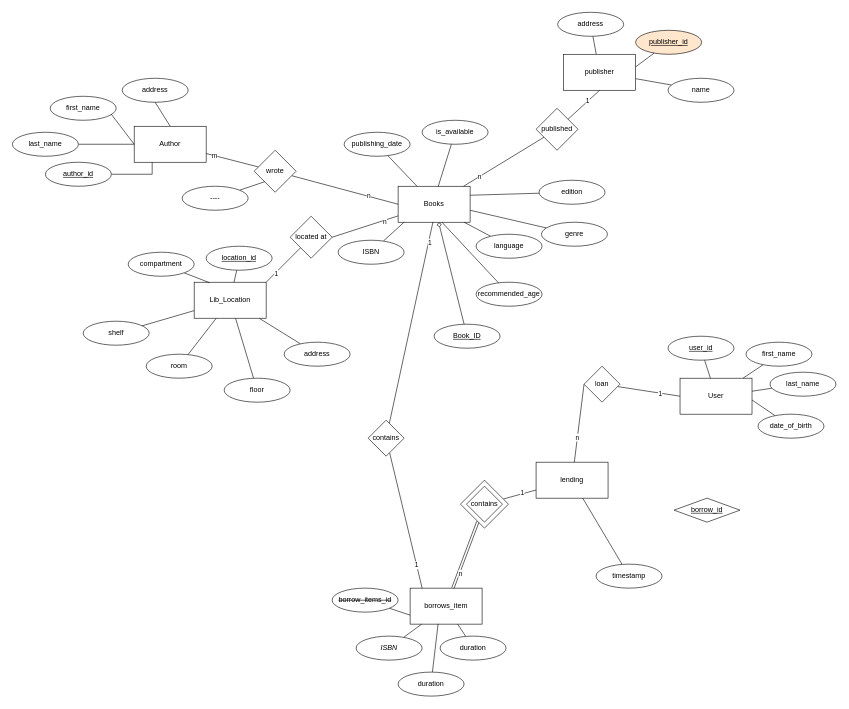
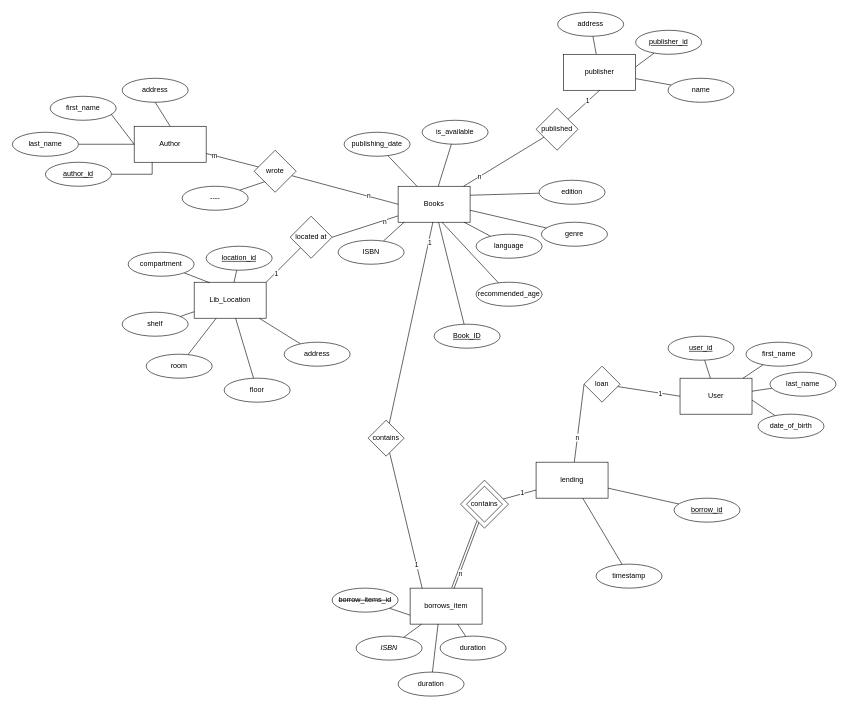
- <mxCell id="35" value="&lt;u&gt;publisher_id&lt;/u&gt;" style="ellipse;whiteSpace=wrap;html=1;fillColor=#ffe6cc;" vertex="1" parent="1"><mxGeometry x="1059" y="50" width="110" height="40" as="geometry" /></mxCell>
+ <mxCell id="35" value="&lt;u&gt;publisher_id&lt;/u&gt;" style="ellipse;whiteSpace=wrap;html=1;" vertex="1" parent="1"><mxGeometry x="1059" y="50" width="110" height="40" as="geometry" /></mxCell>
- <mxCell id="90" style="edgeStyle=none;rounded=0;orthogonalLoop=1;jettySize=auto;html=1;endArrow=diamond;endFill=0;" edge="1" parent="1" source="91" target="4"><mxGeometry relative="1" as="geometry" /></mxCell>
+ <mxCell id="90" style="edgeStyle=none;rounded=0;orthogonalLoop=1;jettySize=auto;html=1;endArrow=none;endFill=0;" edge="1" parent="1" source="91" target="4"><mxGeometry relative="1" as="geometry" /></mxCell>
- <mxCell id="46" value="shelf" style="ellipse;whiteSpace=wrap;html=1;" vertex="1" parent="1"><mxGeometry x="138" y="535" width="110" height="40" as="geometry" /></mxCell>
+ <mxCell id="46" value="shelf" style="ellipse;whiteSpace=wrap;html=1;" vertex="1" parent="1"><mxGeometry x="203" y="520" width="110" height="40" as="geometry" /></mxCell>
+ <mxCell id="49" style="edgeStyle=none;rounded=0;orthogonalLoop=1;jettySize=auto;html=1;endArrow=none;endFill=0;" edge="1" parent="1" source="50" target="20"><mxGeometry relative="1" as="geometry" /></mxCell>
- <mxCell id="50" value="&lt;u&gt;borrow_id&lt;/u&gt;" style="rhombus;whiteSpace=wrap;html=1;" vertex="1" parent="1"><mxGeometry x="1123" y="830" width="110" height="40" as="geometry" /></mxCell>
+ <mxCell id="50" value="&lt;u&gt;borrow_id&lt;/u&gt;" style="ellipse;whiteSpace=wrap;html=1;" vertex="1" parent="1"><mxGeometry x="1123" y="830" width="110" height="40" as="geometry" /></mxCell>
